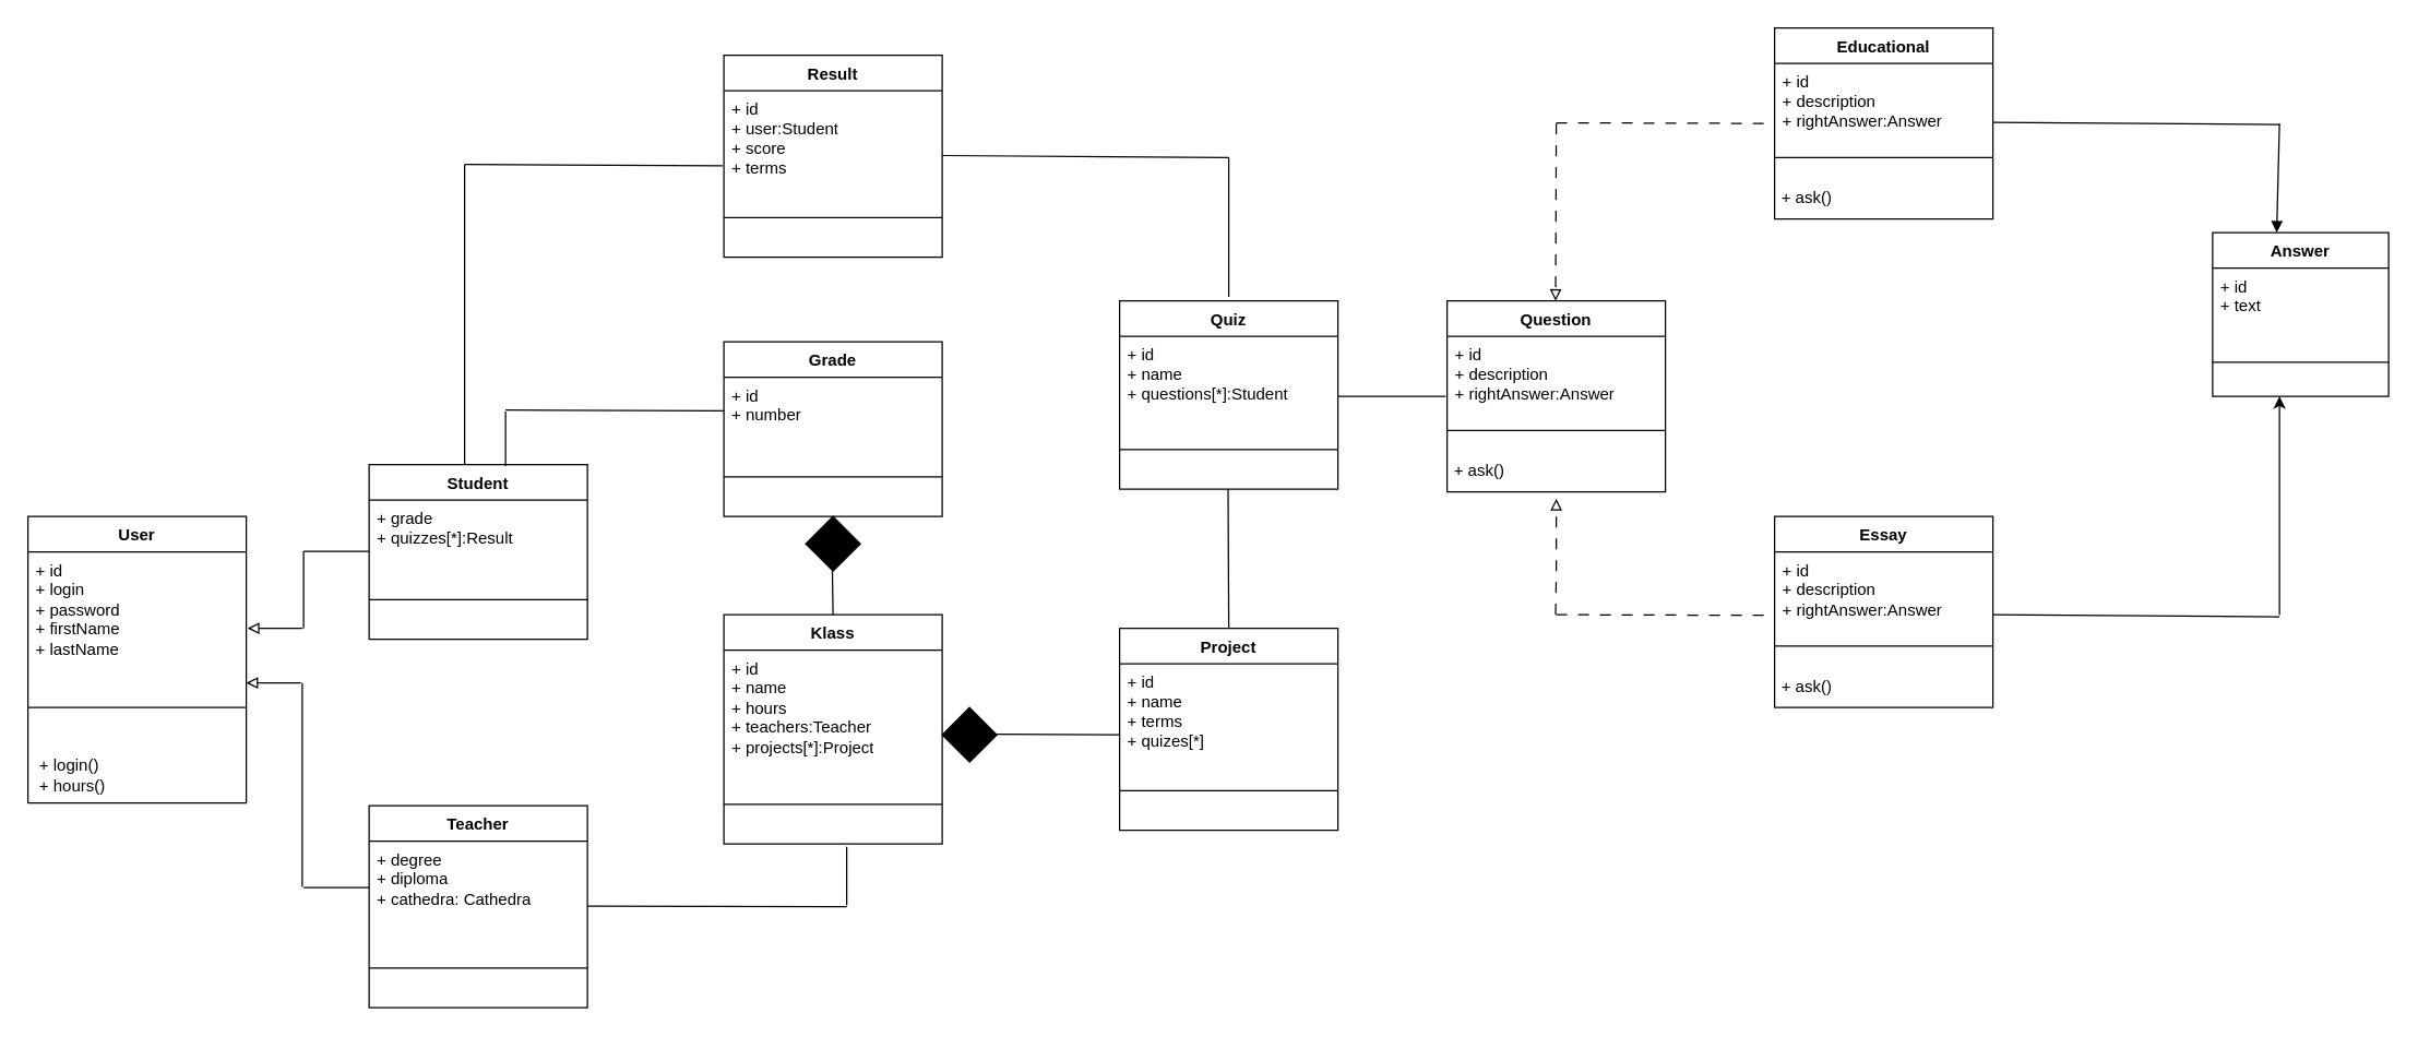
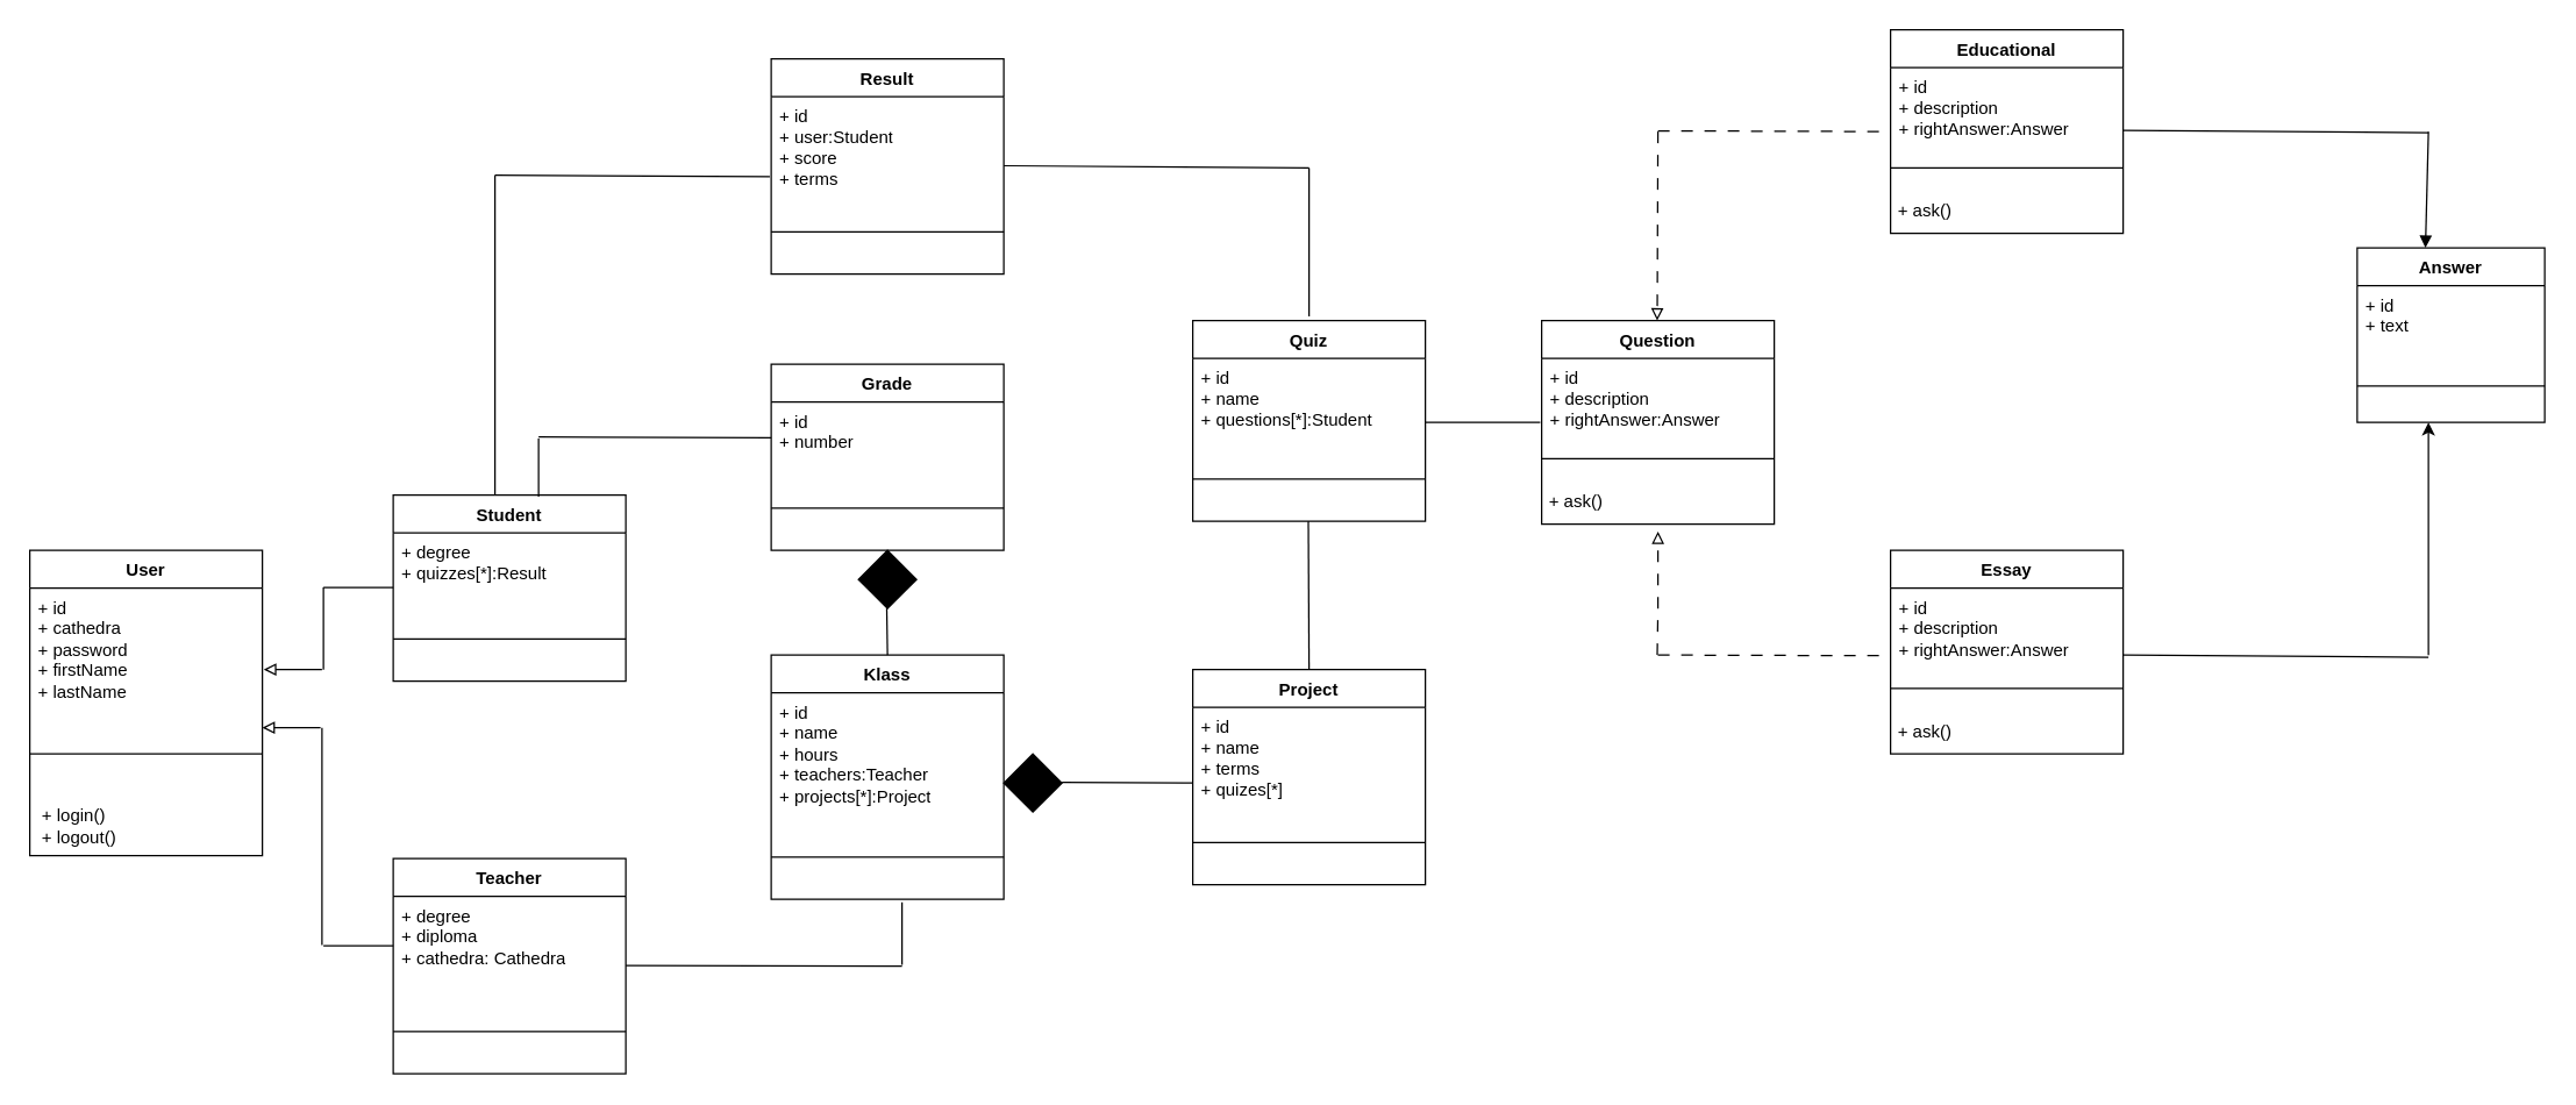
- <mxCell id="33" value="+ grade&lt;br&gt;+ quizzes[*]:Result" style="text;strokeColor=none;fillColor=none;align=left;verticalAlign=top;spacingLeft=4;spacingRight=4;overflow=hidden;rotatable=0;points=[[0,0.5],[1,0.5]];portConstraint=eastwest;whiteSpace=wrap;html=1;" vertex="1" parent="32"><mxGeometry y="26" width="160" height="44" as="geometry" /></mxCell>
+ <mxCell id="33" value="+ degree&lt;br&gt;+ quizzes[*]:Result" style="text;strokeColor=none;fillColor=none;align=left;verticalAlign=top;spacingLeft=4;spacingRight=4;overflow=hidden;rotatable=0;points=[[0,0.5],[1,0.5]];portConstraint=eastwest;whiteSpace=wrap;html=1;" vertex="1" parent="32"><mxGeometry y="26" width="160" height="44" as="geometry" /></mxCell>
- <mxCell id="39" value="+ id&lt;br&gt;+ login&lt;br&gt;+ password&lt;br&gt;+ firstName&lt;br&gt;+ lastName" style="text;strokeColor=none;fillColor=none;align=left;verticalAlign=top;spacingLeft=4;spacingRight=4;overflow=hidden;rotatable=0;points=[[0,0.5],[1,0.5]];portConstraint=eastwest;whiteSpace=wrap;html=1;" vertex="1" parent="38"><mxGeometry y="26" width="160" height="84" as="geometry" /></mxCell>
+ <mxCell id="39" value="+ id&lt;br&gt;+ cathedra&lt;br&gt;+ password&lt;br&gt;+ firstName&lt;br&gt;+ lastName" style="text;strokeColor=none;fillColor=none;align=left;verticalAlign=top;spacingLeft=4;spacingRight=4;overflow=hidden;rotatable=0;points=[[0,0.5],[1,0.5]];portConstraint=eastwest;whiteSpace=wrap;html=1;" vertex="1" parent="38"><mxGeometry y="26" width="160" height="84" as="geometry" /></mxCell>
- <mxCell id="41" value="&amp;nbsp; + login()&lt;br&gt;&amp;nbsp; + hours()" style="text;html=1;align=left;verticalAlign=middle;resizable=0;points=[];autosize=1;strokeColor=none;fillColor=none;" vertex="1" parent="38"><mxGeometry y="170" width="160" height="40" as="geometry" /></mxCell>
+ <mxCell id="41" value="&amp;nbsp; + login()&lt;br&gt;&amp;nbsp; + logout()" style="text;html=1;align=left;verticalAlign=middle;resizable=0;points=[];autosize=1;strokeColor=none;fillColor=none;" vertex="1" parent="38"><mxGeometry y="170" width="160" height="40" as="geometry" /></mxCell>
